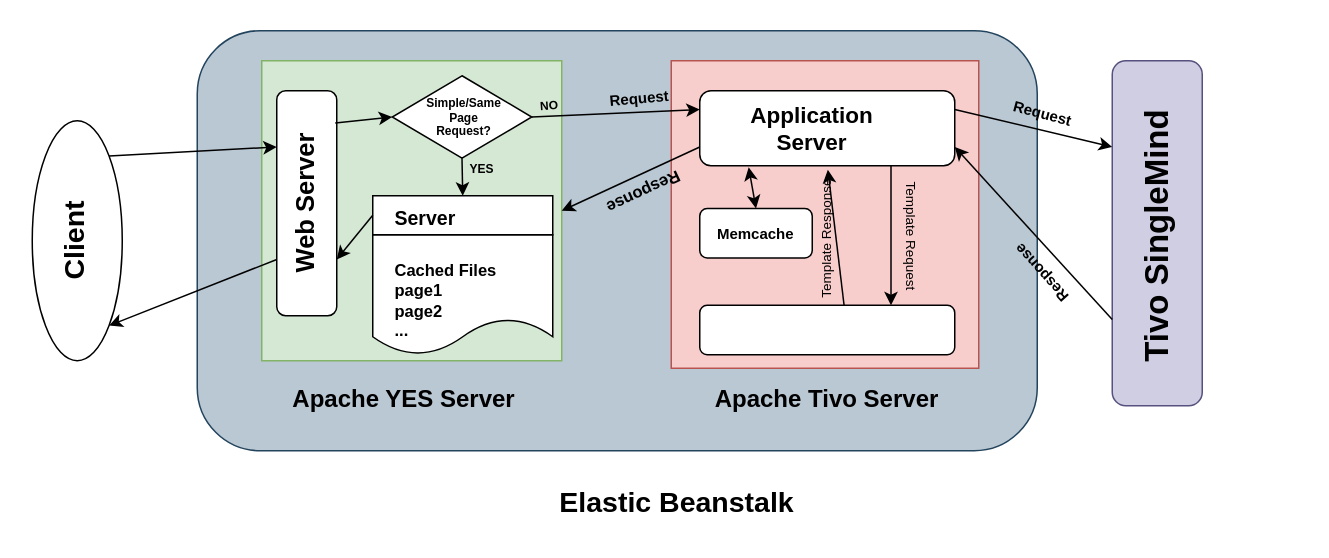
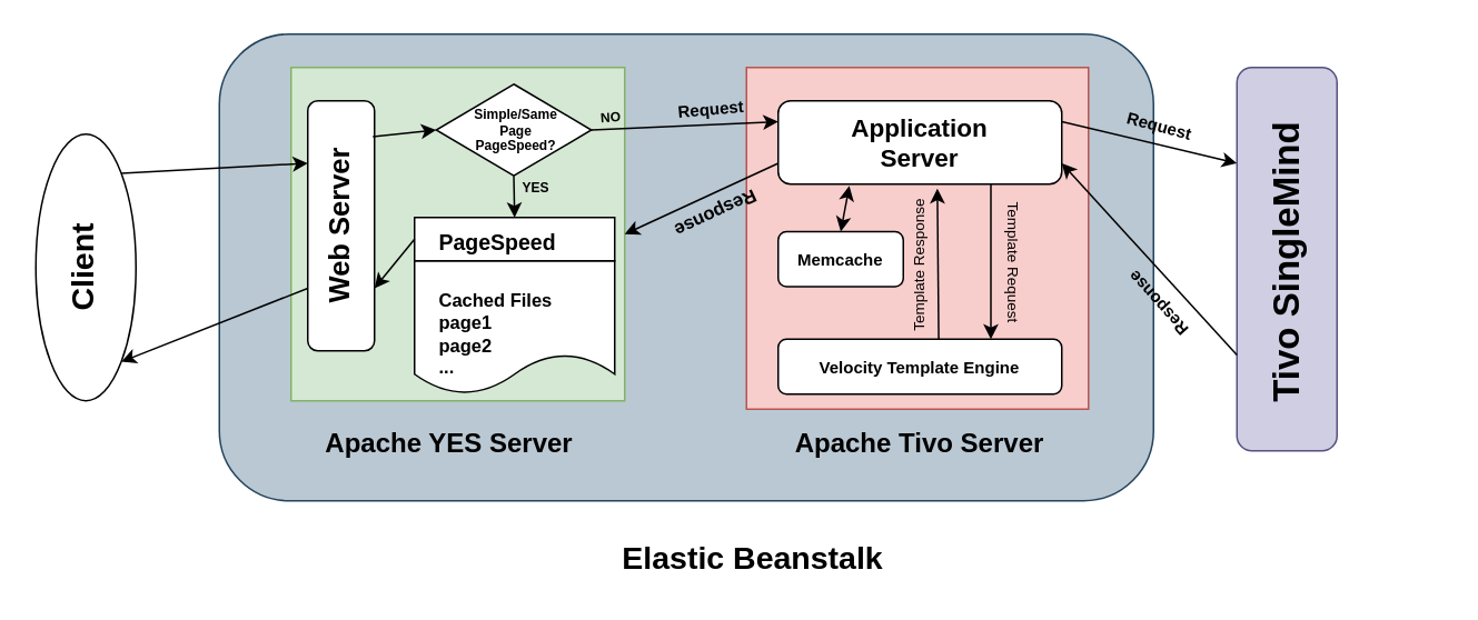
- <mxCell id="21" value="Simple/Same Page Request?" style="text;html=1;strokeColor=none;fillColor=none;align=center;verticalAlign=middle;whiteSpace=wrap;rounded=0;fontSize=8;fontStyle=1" vertex="1" parent="1"><mxGeometry x="284.5" y="62.5" width="48" height="30" as="geometry" /></mxCell>
+ <mxCell id="21" value="Simple/Same Page PageSpeed?" style="text;html=1;strokeColor=none;fillColor=none;align=center;verticalAlign=middle;whiteSpace=wrap;rounded=0;fontSize=8;fontStyle=1" vertex="1" parent="1"><mxGeometry x="284.5" y="62.5" width="48" height="30" as="geometry" /></mxCell>
- <mxCell id="14" value="Application Server" style="text;html=1;strokeColor=none;fillColor=none;align=center;verticalAlign=middle;whiteSpace=wrap;rounded=0;fontSize=15;fontStyle=1" vertex="1" parent="1"><mxGeometry x="476" y="65" width="130" height="40" as="geometry" /></mxCell>
+ <mxCell id="14" value="Application Server" style="text;html=1;strokeColor=none;fillColor=none;align=center;verticalAlign=middle;whiteSpace=wrap;rounded=0;fontSize=15;fontStyle=1" vertex="1" parent="1"><mxGeometry x="486" y="65" width="130" height="40" as="geometry" /></mxCell>
- <mxCell id="19" value="Server" style="text;html=1;strokeColor=none;fillColor=none;align=left;verticalAlign=middle;whiteSpace=wrap;rounded=0;fontSize=13;fontStyle=1" vertex="1" parent="1"><mxGeometry x="261" y="130" width="77" height="30" as="geometry" /></mxCell>
+ <mxCell id="19" value="PageSpeed" style="text;html=1;strokeColor=none;fillColor=none;align=left;verticalAlign=middle;whiteSpace=wrap;rounded=0;fontSize=13;fontStyle=1" vertex="1" parent="1"><mxGeometry x="261" y="130" width="77" height="30" as="geometry" /></mxCell>
+ <mxCell id="32" value="Velocity Template Engine" style="text;html=1;strokeColor=none;fillColor=none;align=center;verticalAlign=middle;whiteSpace=wrap;rounded=0;fontSize=10;fontStyle=1" vertex="1" parent="30"><mxGeometry y="10" width="170" height="13" as="geometry" /></mxCell>
